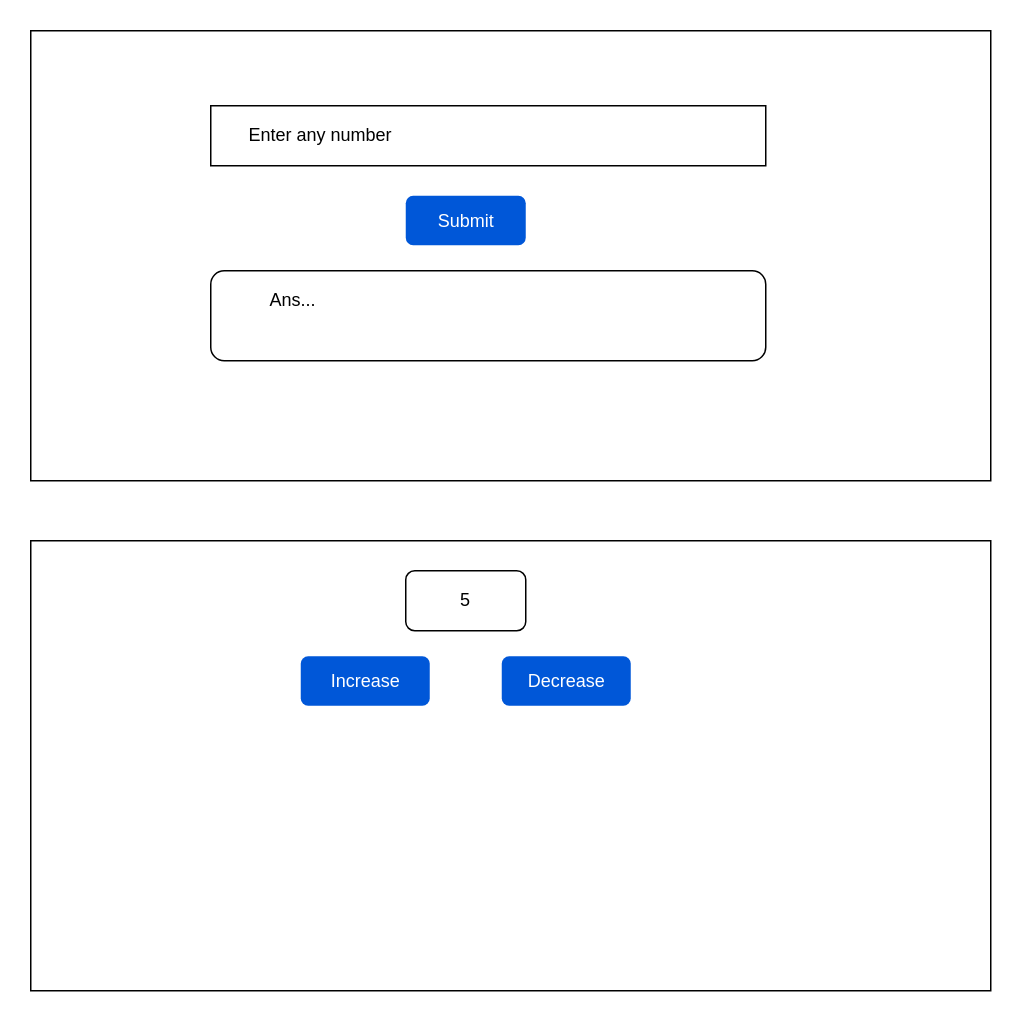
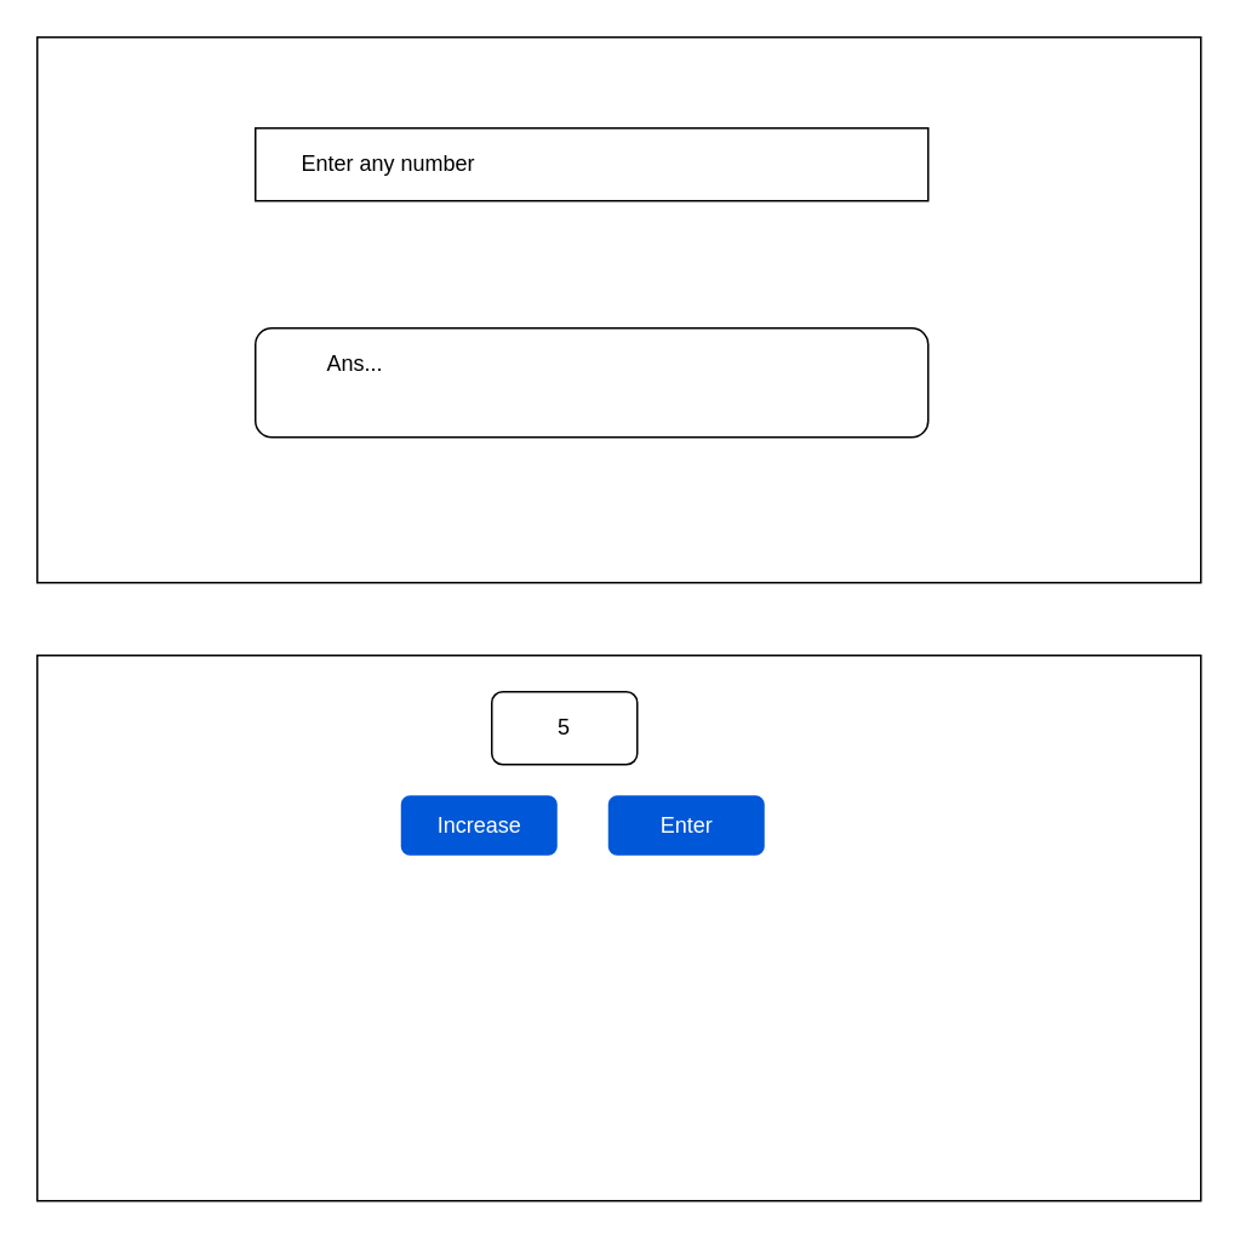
- <mxCell id="4" value="Submit" style="rounded=1;fillColor=#0057D8;align=center;strokeColor=none;html=1;fontColor=#ffffff;fontSize=12;sketch=0;" parent="1" vertex="1"><mxGeometry x="270" y="130" width="80" height="33" as="geometry" /></mxCell>
- <mxCell id="10" value="Increase" style="rounded=1;fillColor=#0057D8;strokeColor=none;html=1;fontColor=#ffffff;align=center;verticalAlign=middle;fontStyle=0;fontSize=12;sketch=0;" vertex="1" parent="1"><mxGeometry x="200" y="437" width="86" height="33" as="geometry" /></mxCell>
+ <mxCell id="10" value="Increase" style="rounded=1;fillColor=#0057D8;strokeColor=none;html=1;fontColor=#ffffff;align=center;verticalAlign=middle;fontStyle=0;fontSize=12;sketch=0;" vertex="1" parent="1"><mxGeometry x="220" y="437" width="86" height="33" as="geometry" /></mxCell>
- <mxCell id="11" value="Decrease" style="rounded=1;fillColor=#0057D8;strokeColor=none;html=1;fontColor=#ffffff;align=center;verticalAlign=middle;fontStyle=0;fontSize=12;sketch=0;" vertex="1" parent="1"><mxGeometry x="334" y="437" width="86" height="33" as="geometry" /></mxCell>
+ <mxCell id="11" value="Enter" style="rounded=1;fillColor=#0057D8;strokeColor=none;html=1;fontColor=#ffffff;align=center;verticalAlign=middle;fontStyle=0;fontSize=12;sketch=0;" vertex="1" parent="1"><mxGeometry x="334" y="437" width="86" height="33" as="geometry" /></mxCell>
